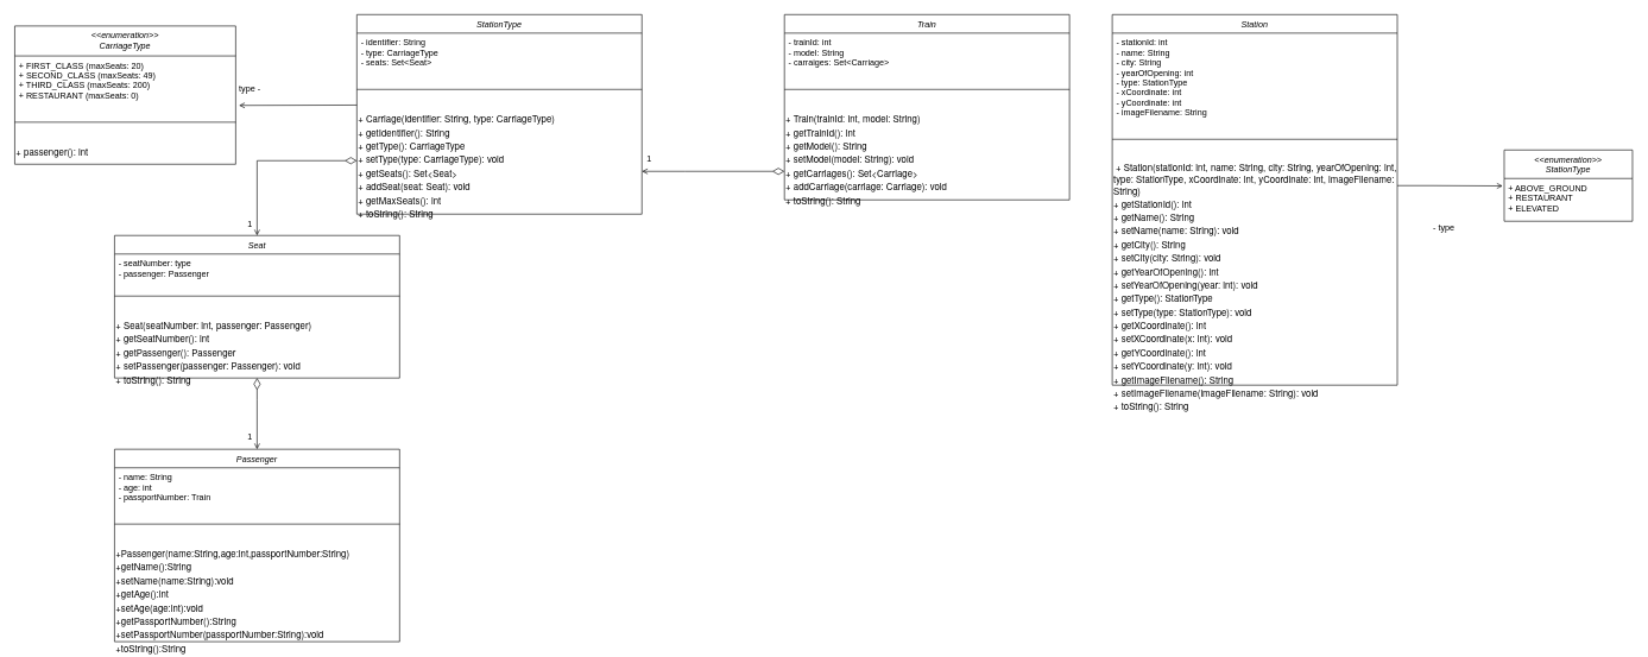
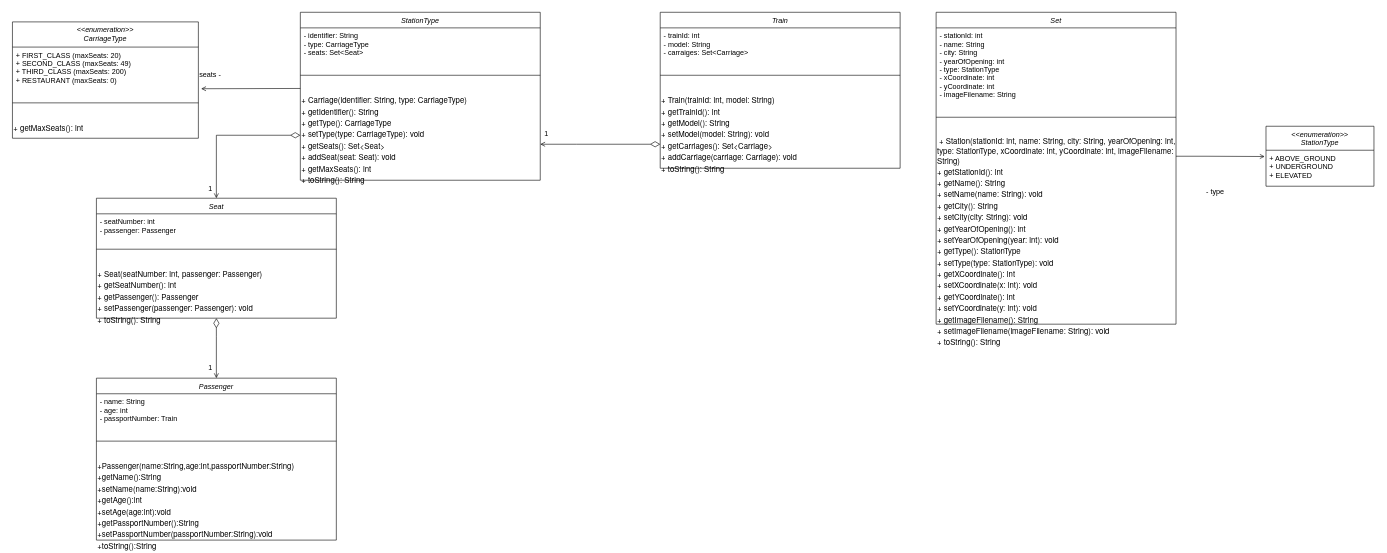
- <mxCell id="2" value="Station" style="swimlane;fontStyle=2;align=center;verticalAlign=top;childLayout=stackLayout;horizontal=1;startSize=26;horizontalStack=0;resizeParent=1;resizeLast=0;collapsible=1;marginBottom=0;rounded=0;shadow=0;strokeWidth=1;" parent="1" vertex="1"><mxGeometry x="1560" y="20" width="400" height="520" as="geometry"><mxRectangle x="230" y="140" width="160" height="26" as="alternateBounds" /></mxGeometry></mxCell>
+ <mxCell id="2" value="Set" style="swimlane;fontStyle=2;align=center;verticalAlign=top;childLayout=stackLayout;horizontal=1;startSize=26;horizontalStack=0;resizeParent=1;resizeLast=0;collapsible=1;marginBottom=0;rounded=0;shadow=0;strokeWidth=1;" parent="1" vertex="1"><mxGeometry x="1560" y="20" width="400" height="520" as="geometry"><mxRectangle x="230" y="140" width="160" height="26" as="alternateBounds" /></mxGeometry></mxCell>
- <mxCell id="23" value="type -" style="text;html=1;align=center;verticalAlign=middle;whiteSpace=wrap;rounded=0;" vertex="1" parent="1"><mxGeometry x="320" y="110" width="60" height="30" as="geometry" /></mxCell>
+ <mxCell id="23" value="seats -" style="text;html=1;align=center;verticalAlign=middle;whiteSpace=wrap;rounded=0;" vertex="1" parent="1"><mxGeometry x="320" y="110" width="60" height="30" as="geometry" /></mxCell>
- <mxCell id="44" value="&lt;p style=&quot;margin: 0px; font-variant-numeric: normal; font-variant-east-asian: normal; font-variant-alternates: normal; font-kerning: auto; font-optical-sizing: auto; font-feature-settings: normal; font-variation-settings: normal; font-variant-position: normal; font-stretch: normal; font-size: 13px; line-height: normal; font-family: &amp;quot;Helvetica Neue&amp;quot;;&quot; class=&quot;p1&quot;&gt;+ passenger(): int&lt;/p&gt;" style="text;whiteSpace=wrap;html=1;" vertex="1" parent="40"><mxGeometry y="160" width="310" height="34" as="geometry" /></mxCell>
+ <mxCell id="44" value="&lt;p style=&quot;margin: 0px; font-variant-numeric: normal; font-variant-east-asian: normal; font-variant-alternates: normal; font-kerning: auto; font-optical-sizing: auto; font-feature-settings: normal; font-variation-settings: normal; font-variant-position: normal; font-stretch: normal; font-size: 13px; line-height: normal; font-family: &amp;quot;Helvetica Neue&amp;quot;;&quot; class=&quot;p1&quot;&gt;+ getMaxSeats(): int&lt;/p&gt;" style="text;whiteSpace=wrap;html=1;" vertex="1" parent="40"><mxGeometry y="160" width="310" height="34" as="geometry" /></mxCell>
- <mxCell id="8" value="+ ABOVE_GROUND&#10;+ RESTAURANT&#10;+ ELEVATED" style="text;align=left;verticalAlign=top;spacingLeft=4;spacingRight=4;overflow=hidden;rotatable=0;points=[[0,0.5],[1,0.5]];portConstraint=eastwest;" parent="7" vertex="1"><mxGeometry y="40" width="180" height="60" as="geometry" /></mxCell>
+ <mxCell id="8" value="+ ABOVE_GROUND&#10;+ UNDERGROUND&#10;+ ELEVATED" style="text;align=left;verticalAlign=top;spacingLeft=4;spacingRight=4;overflow=hidden;rotatable=0;points=[[0,0.5],[1,0.5]];portConstraint=eastwest;" parent="7" vertex="1"><mxGeometry y="40" width="180" height="60" as="geometry" /></mxCell>
- <mxCell id="25" value="- seatNumber: type   &#10;- passenger: Passenger   " style="text;align=left;verticalAlign=top;spacingLeft=4;spacingRight=4;overflow=hidden;rotatable=0;points=[[0,0.5],[1,0.5]];portConstraint=eastwest;" vertex="1" parent="24"><mxGeometry y="26" width="400" height="34" as="geometry" /></mxCell>
+ <mxCell id="25" value="- seatNumber: int   &#10;- passenger: Passenger   " style="text;align=left;verticalAlign=top;spacingLeft=4;spacingRight=4;overflow=hidden;rotatable=0;points=[[0,0.5],[1,0.5]];portConstraint=eastwest;" vertex="1" parent="24"><mxGeometry y="26" width="400" height="34" as="geometry" /></mxCell>
